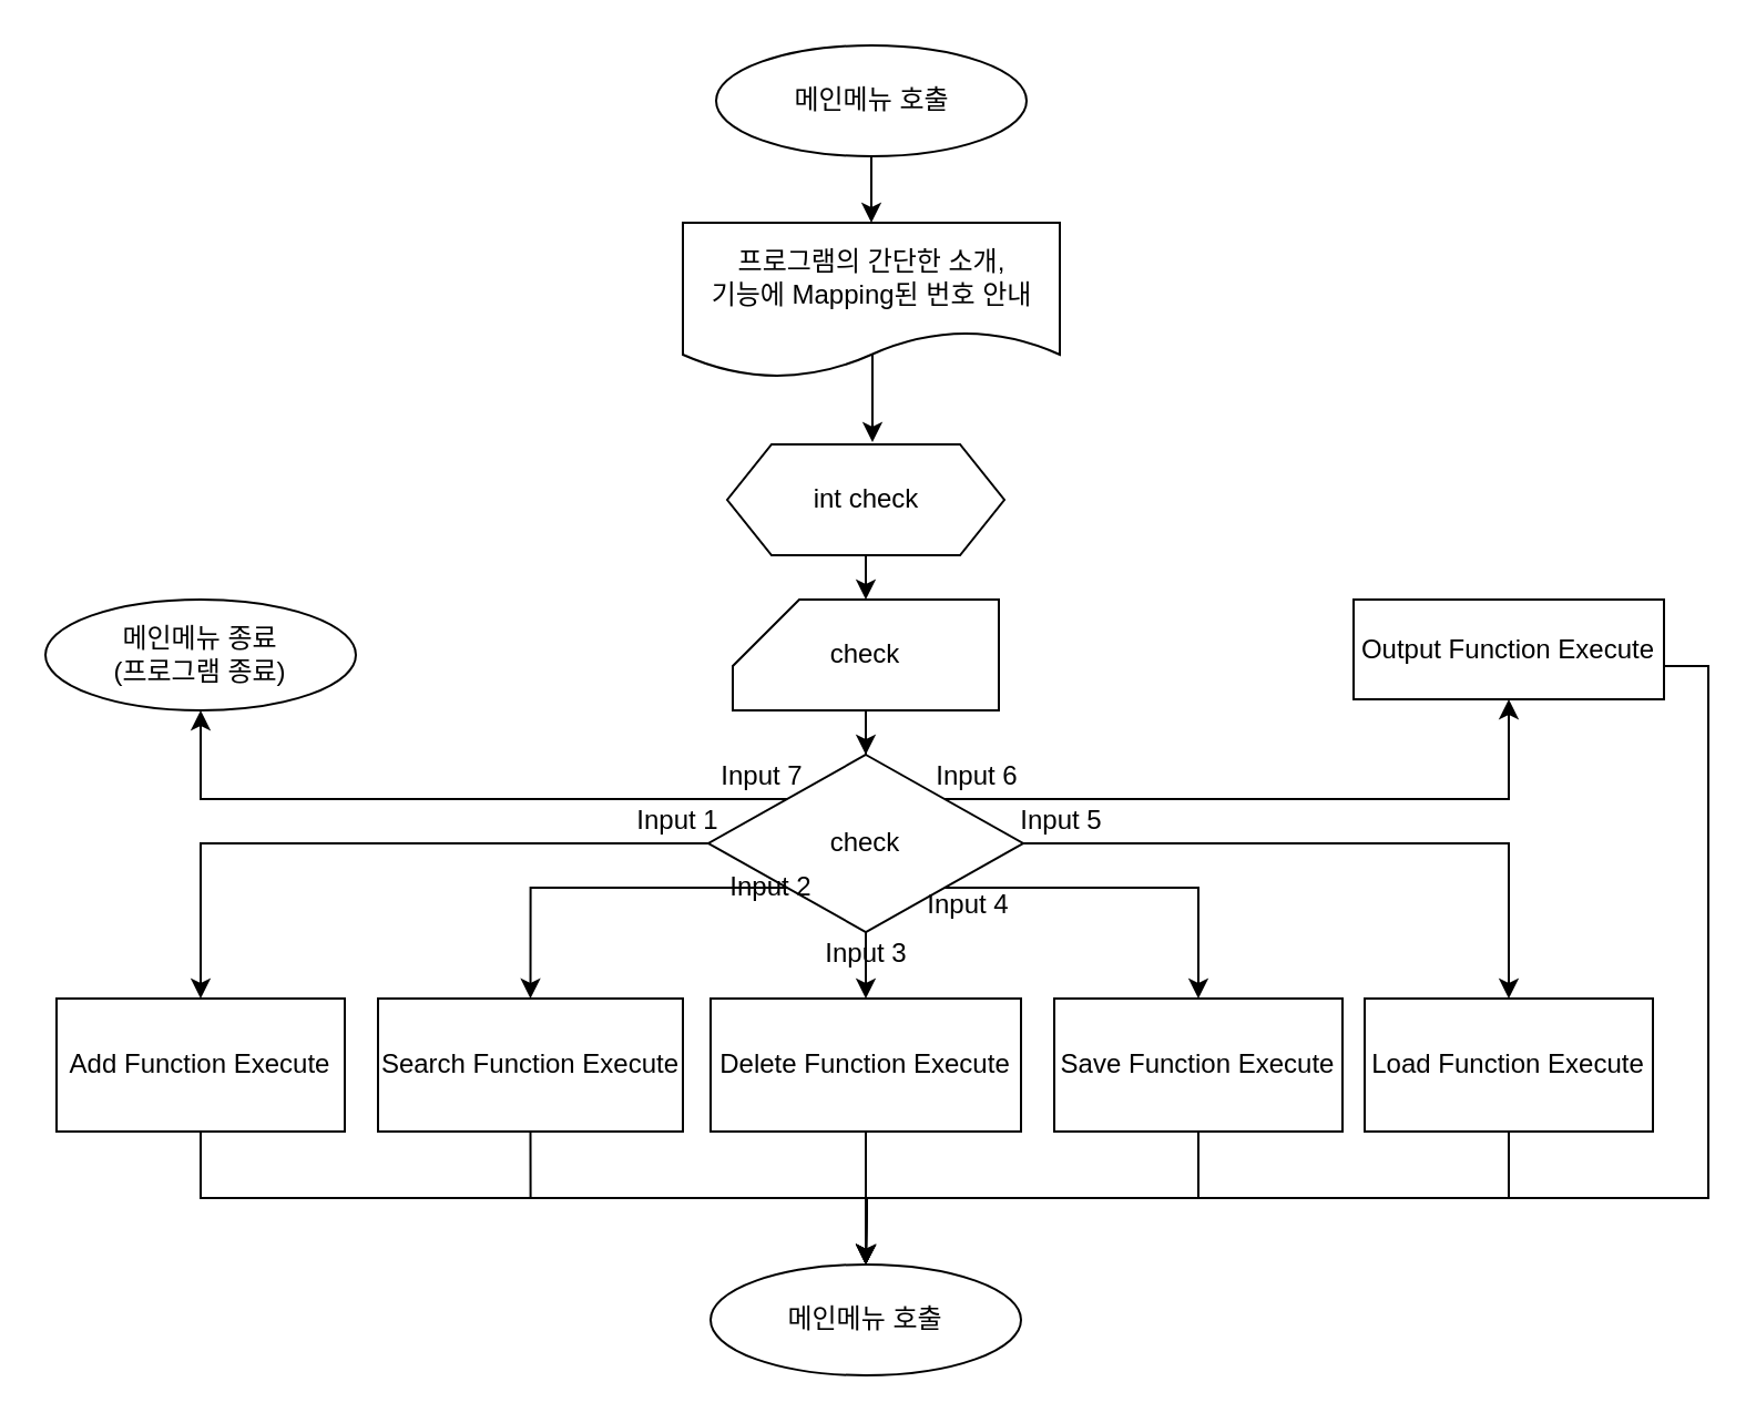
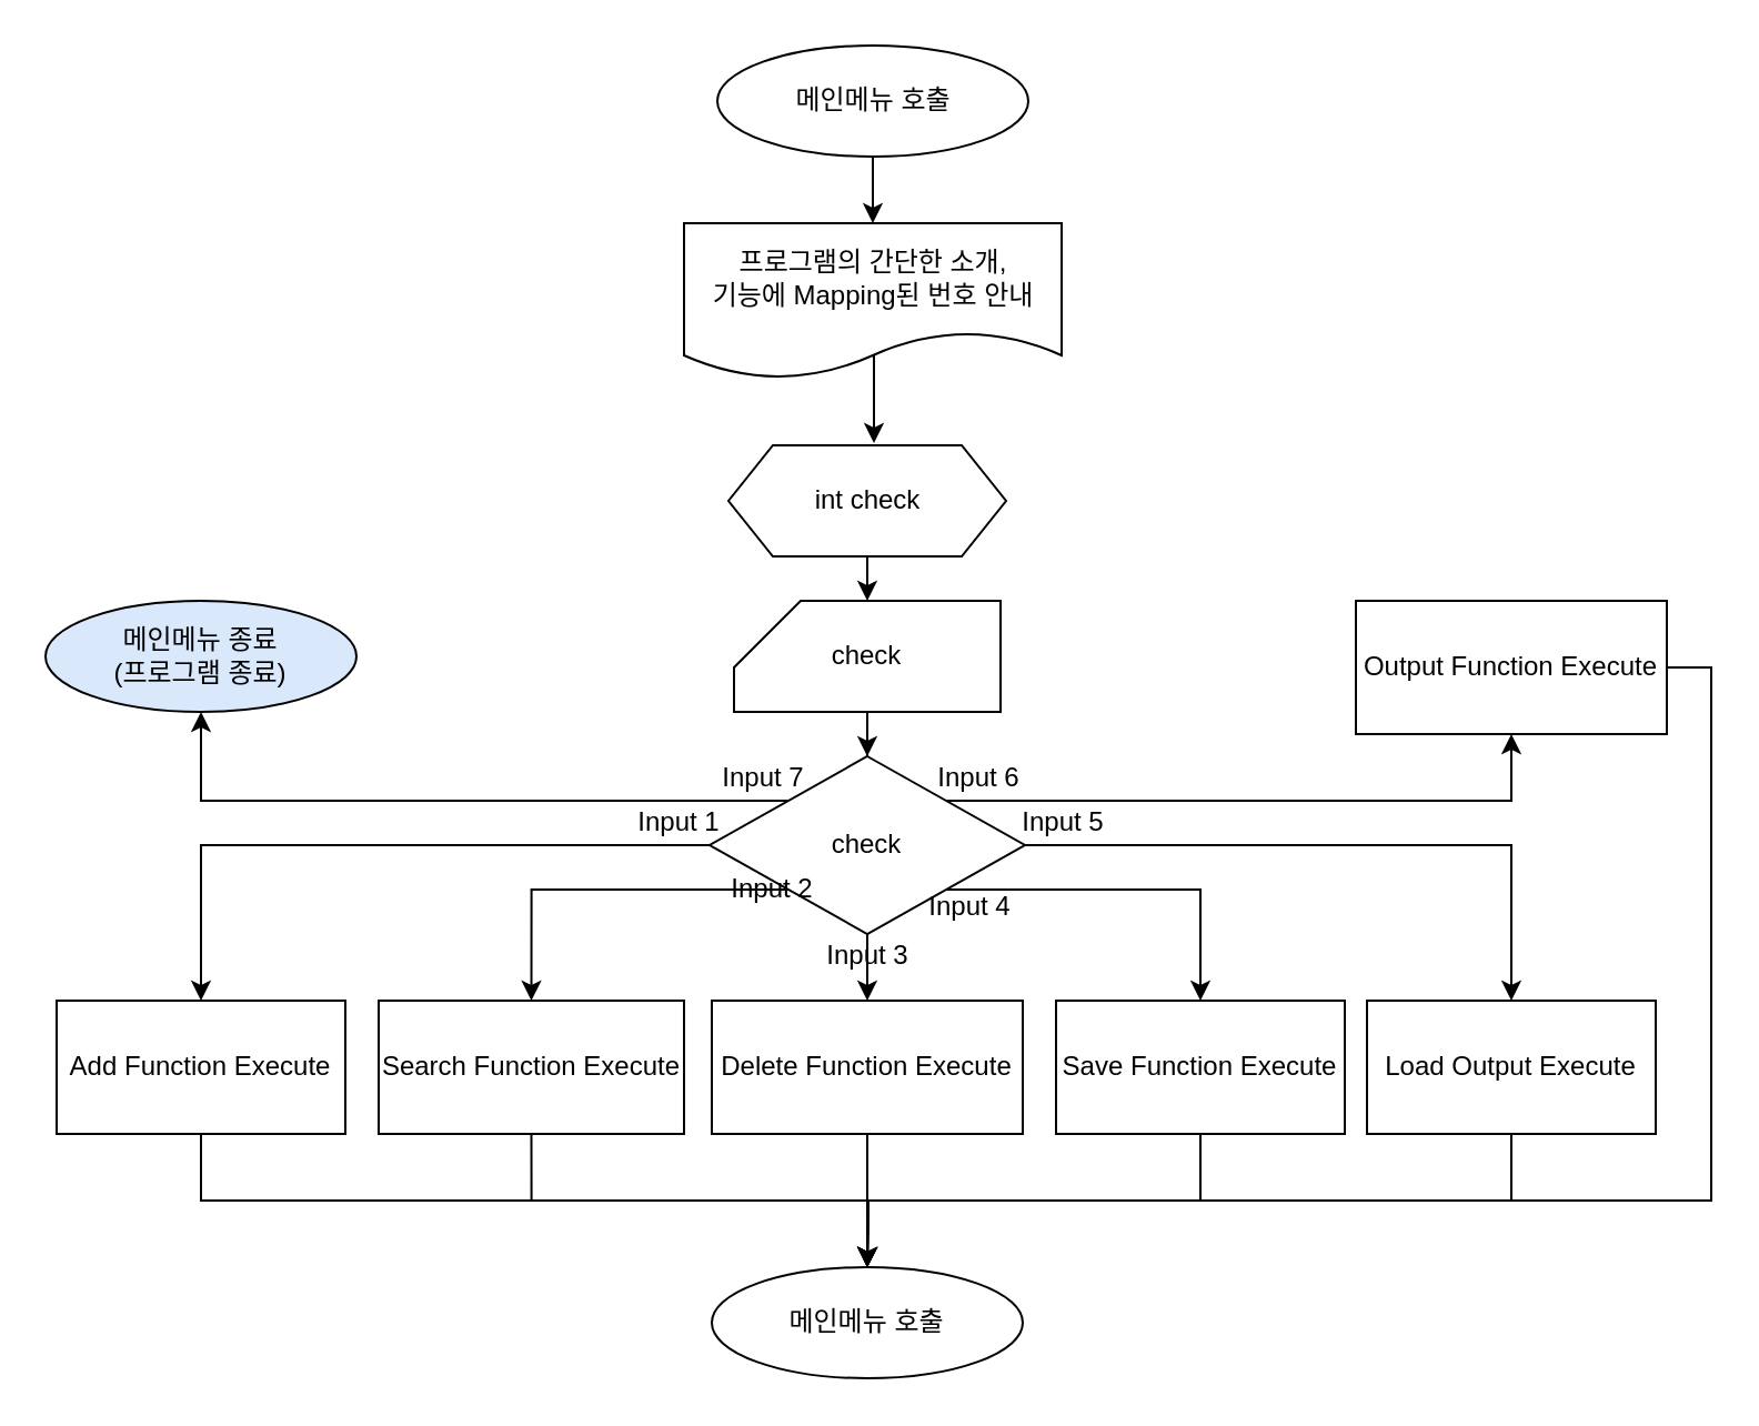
- <mxCell id="34" value="Output Function Execute" style="rounded=0;whiteSpace=wrap;html=1;" parent="1" vertex="1"><mxGeometry x="610" y="270" width="140" height="45" as="geometry" /></mxCell>
+ <mxCell id="34" value="Output Function Execute" style="rounded=0;whiteSpace=wrap;html=1;" parent="1" vertex="1"><mxGeometry x="610" y="270" width="140" height="60" as="geometry" /></mxCell>
- <mxCell id="36" value="메인메뉴 종료&lt;br&gt;(프로그램 종료)" style="ellipse;whiteSpace=wrap;html=1;" parent="1" vertex="1"><mxGeometry x="20" y="270" width="140" height="50" as="geometry" /></mxCell>
+ <mxCell id="36" value="메인메뉴 종료&lt;br&gt;(프로그램 종료)" style="ellipse;whiteSpace=wrap;html=1;fillColor=#dae8fc;" parent="1" vertex="1"><mxGeometry x="20" y="270" width="140" height="50" as="geometry" /></mxCell>
- <mxCell id="27" value="Load Function Execute" style="rounded=0;whiteSpace=wrap;html=1;" parent="1" vertex="1"><mxGeometry x="615" y="450" width="130" height="60" as="geometry" /></mxCell>
+ <mxCell id="27" value="Load Output Execute" style="rounded=0;whiteSpace=wrap;html=1;" parent="1" vertex="1"><mxGeometry x="615" y="450" width="130" height="60" as="geometry" /></mxCell>
